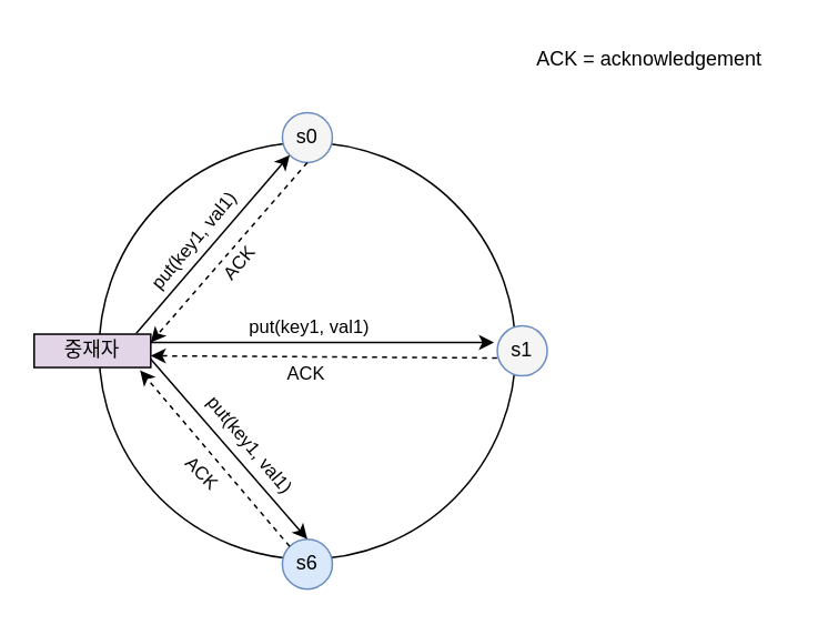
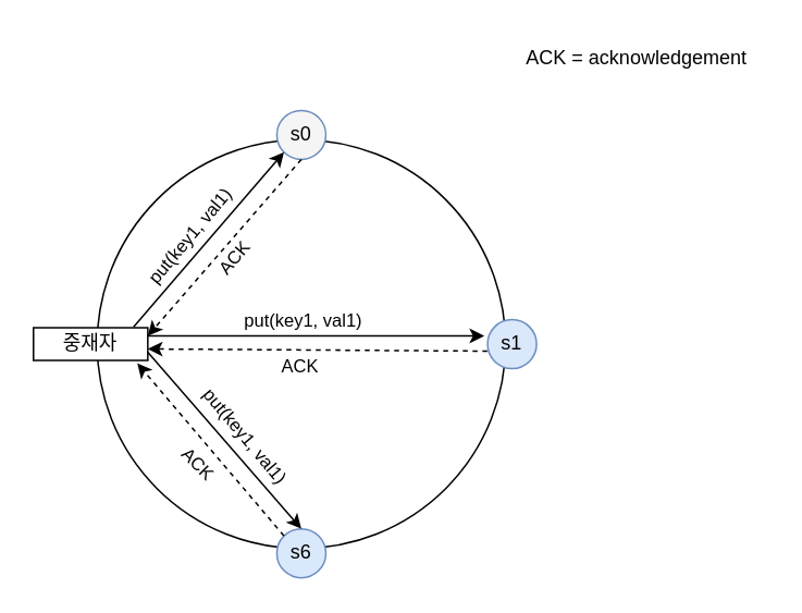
- <mxCell id="6" value="중재자" style="rounded=0;whiteSpace=wrap;html=1;fillColor=#e1d5e7;" vertex="1" parent="1"><mxGeometry x="20" y="200" width="70" height="20" as="geometry" /></mxCell>
+ <mxCell id="6" value="중재자" style="rounded=0;whiteSpace=wrap;html=1;" vertex="1" parent="1"><mxGeometry x="20" y="200" width="70" height="20" as="geometry" /></mxCell>
- <mxCell id="3" value="s1" style="ellipse;whiteSpace=wrap;html=1;fillColor=#f5f5f5;strokeColor=#6c8ebf;" vertex="1" parent="1"><mxGeometry x="298" y="195" width="30" height="30" as="geometry" /></mxCell>
+ <mxCell id="3" value="s1" style="ellipse;whiteSpace=wrap;html=1;fillColor=#dae8fc;strokeColor=#6c8ebf;" vertex="1" parent="1"><mxGeometry x="298" y="195" width="30" height="30" as="geometry" /></mxCell>
